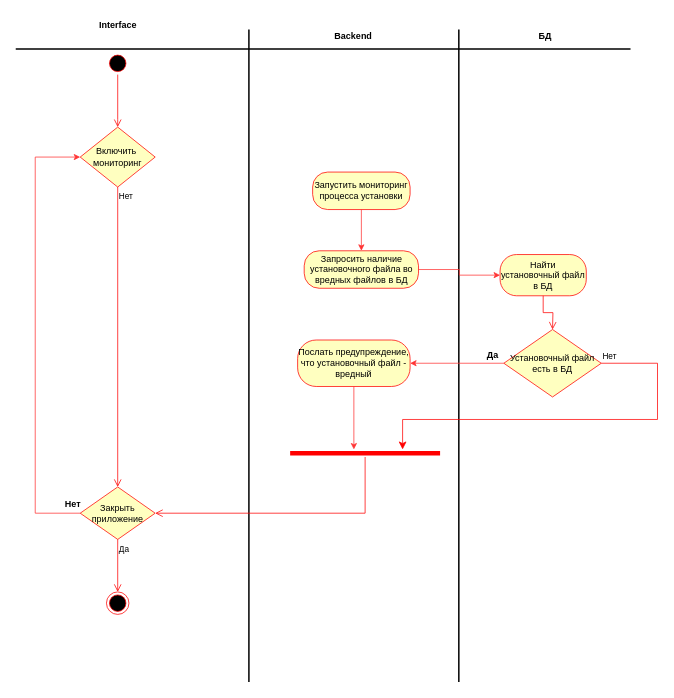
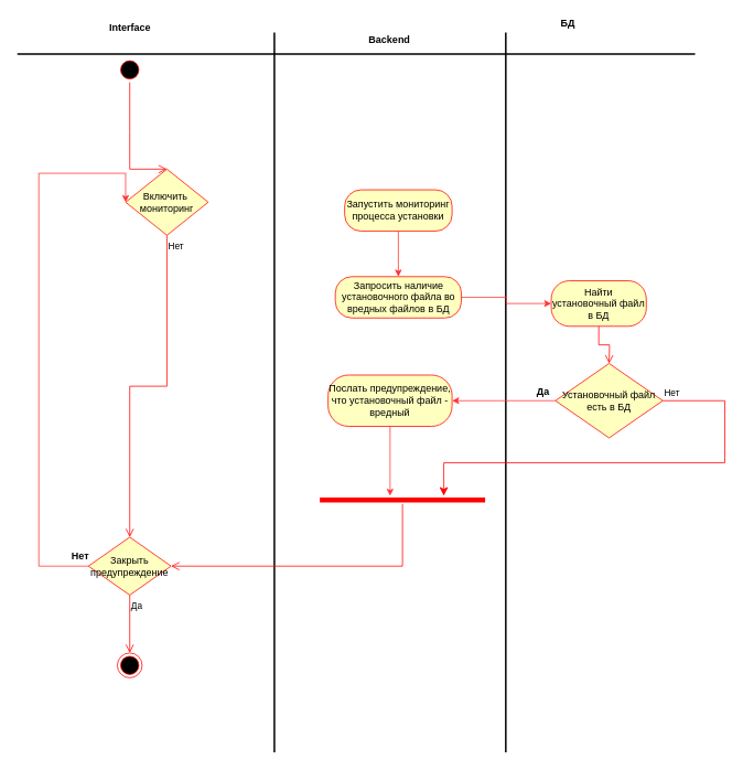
- <mxCell id="15" value="БД" style="text;align=center;fontStyle=1;verticalAlign=middle;spacingLeft=3;spacingRight=3;strokeColor=none;rotatable=0;points=[[0,0.5],[1,0.5]];portConstraint=eastwest;html=1;" vertex="1" parent="1"><mxGeometry x="686" y="35" width="80" height="26" as="geometry" /></mxCell>
+ <mxCell id="15" value="БД" style="text;align=center;fontStyle=1;verticalAlign=middle;spacingLeft=3;spacingRight=3;strokeColor=none;rotatable=0;points=[[0,0.5],[1,0.5]];portConstraint=eastwest;html=1;" vertex="1" parent="1"><mxGeometry x="646" y="15" width="80" height="26" as="geometry" /></mxCell>
- <mxCell id="4" value="Включить&amp;nbsp;&lt;br&gt;мониторинг" style="rhombus;whiteSpace=wrap;html=1;fontColor=#000000;fillColor=#ffffc0;strokeColor=#ff0000;" vertex="1" parent="1"><mxGeometry x="106" y="169" width="100" height="80" as="geometry" /></mxCell>
+ <mxCell id="4" value="Включить&amp;nbsp;&lt;br&gt;мониторинг" style="rhombus;whiteSpace=wrap;html=1;fontColor=#000000;fillColor=#ffffc0;strokeColor=#ff0000;" vertex="1" parent="1"><mxGeometry x="151" y="204" width="100" height="80" as="geometry" /></mxCell>
- <mxCell id="10" value="Закрыть приложение" style="rhombus;whiteSpace=wrap;html=1;fontColor=#000000;fillColor=#ffffc0;strokeColor=#ff0000;" vertex="1" parent="1"><mxGeometry x="106" y="649" width="100" height="70" as="geometry" /></mxCell>
+ <mxCell id="10" value="Закрыть предупреждение" style="rhombus;whiteSpace=wrap;html=1;fontColor=#000000;fillColor=#ffffc0;strokeColor=#ff0000;" vertex="1" parent="1"><mxGeometry x="106" y="649" width="100" height="70" as="geometry" /></mxCell>
